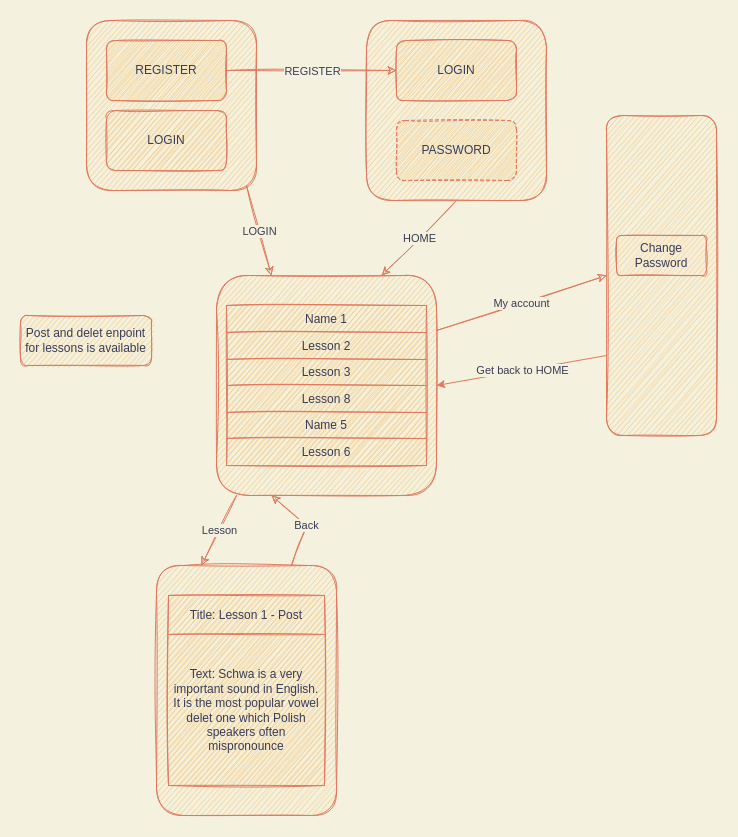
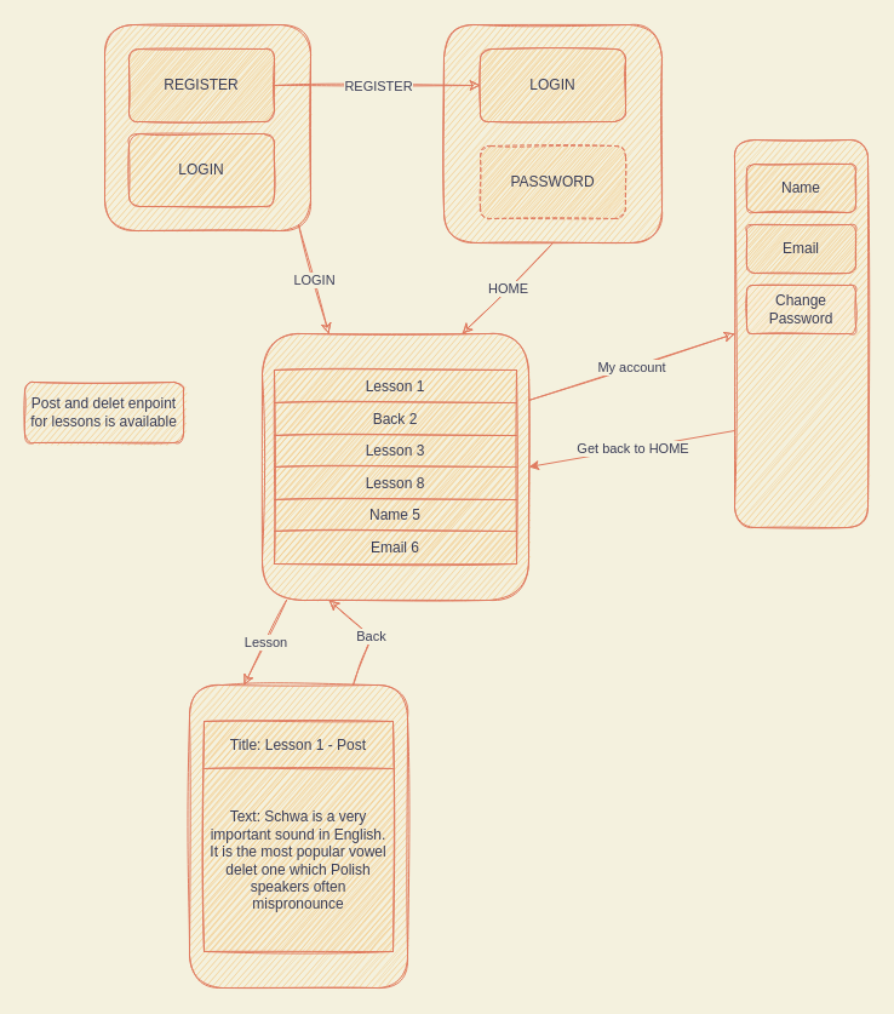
+ <mxCell id="19" value="Name" style="rounded=1;whiteSpace=wrap;html=1;fillColor=#F2CC8F;strokeColor=#E07A5F;fontColor=#393C56;sketch=1;" parent="1" vertex="1"><mxGeometry x="616" y="135" width="90" height="40" as="geometry" /></mxCell>
+ <mxCell id="40" value="Email" style="rounded=1;whiteSpace=wrap;html=1;fillColor=#F2CC8F;strokeColor=#E07A5F;fontColor=#393C56;sketch=1;" parent="1" vertex="1"><mxGeometry x="616" y="185" width="90" height="40" as="geometry" /></mxCell>
- <mxCell id="22" value="Name 1" style="shape=partialRectangle;html=1;whiteSpace=wrap;connectable=0;fillColor=none;top=0;left=0;bottom=0;right=0;overflow=hidden;strokeColor=#E07A5F;fontColor=#393C56;rounded=1;sketch=1;swimlaneLine=1;" parent="21" vertex="1"><mxGeometry width="200" height="27" as="geometry"><mxRectangle width="200" height="27" as="alternateBounds" /></mxGeometry></mxCell>
+ <mxCell id="22" value="Lesson 1" style="shape=partialRectangle;html=1;whiteSpace=wrap;connectable=0;fillColor=none;top=0;left=0;bottom=0;right=0;overflow=hidden;strokeColor=#E07A5F;fontColor=#393C56;rounded=1;sketch=1;swimlaneLine=1;" parent="21" vertex="1"><mxGeometry width="200" height="27" as="geometry"><mxRectangle width="200" height="27" as="alternateBounds" /></mxGeometry></mxCell>
- <mxCell id="24" value="Lesson 2" style="shape=partialRectangle;html=1;whiteSpace=wrap;connectable=0;fillColor=none;top=0;left=0;bottom=0;right=0;overflow=hidden;strokeColor=#E07A5F;fontColor=#393C56;rounded=1;sketch=1;swimlaneLine=1;" parent="23" vertex="1"><mxGeometry width="200" height="27" as="geometry"><mxRectangle width="200" height="27" as="alternateBounds" /></mxGeometry></mxCell>
+ <mxCell id="24" value="Back 2" style="shape=partialRectangle;html=1;whiteSpace=wrap;connectable=0;fillColor=none;top=0;left=0;bottom=0;right=0;overflow=hidden;strokeColor=#E07A5F;fontColor=#393C56;rounded=1;sketch=1;swimlaneLine=1;" parent="23" vertex="1"><mxGeometry width="200" height="27" as="geometry"><mxRectangle width="200" height="27" as="alternateBounds" /></mxGeometry></mxCell>
- <mxCell id="32" value="Lesson 6" style="shape=partialRectangle;html=1;whiteSpace=wrap;connectable=0;fillColor=none;top=0;left=0;bottom=0;right=0;overflow=hidden;strokeColor=#E07A5F;fontColor=#393C56;rounded=1;sketch=1;swimlaneLine=1;" parent="31" vertex="1"><mxGeometry width="200" height="27" as="geometry"><mxRectangle width="200" height="27" as="alternateBounds" /></mxGeometry></mxCell>
+ <mxCell id="32" value="Email 6" style="shape=partialRectangle;html=1;whiteSpace=wrap;connectable=0;fillColor=none;top=0;left=0;bottom=0;right=0;overflow=hidden;strokeColor=#E07A5F;fontColor=#393C56;rounded=1;sketch=1;swimlaneLine=1;" parent="31" vertex="1"><mxGeometry width="200" height="27" as="geometry"><mxRectangle width="200" height="27" as="alternateBounds" /></mxGeometry></mxCell>
